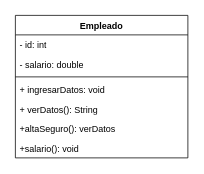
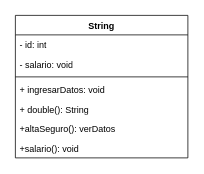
- <mxCell id="2" value="Empleado" style="swimlane;fontStyle=1;align=center;verticalAlign=top;childLayout=stackLayout;horizontal=1;startSize=26;horizontalStack=0;resizeParent=1;resizeParentMax=0;resizeLast=0;collapsible=1;marginBottom=0;whiteSpace=wrap;html=1;" vertex="1" parent="1"><mxGeometry x="20" y="20" width="230" height="190" as="geometry" /></mxCell>
+ <mxCell id="2" value="String" style="swimlane;fontStyle=1;align=center;verticalAlign=top;childLayout=stackLayout;horizontal=1;startSize=26;horizontalStack=0;resizeParent=1;resizeParentMax=0;resizeLast=0;collapsible=1;marginBottom=0;whiteSpace=wrap;html=1;" vertex="1" parent="1"><mxGeometry x="20" y="20" width="230" height="190" as="geometry" /></mxCell>
- <mxCell id="4" value="- salario: double" style="text;strokeColor=none;fillColor=none;align=left;verticalAlign=top;spacingLeft=4;spacingRight=4;overflow=hidden;rotatable=0;points=[[0,0.5],[1,0.5]];portConstraint=eastwest;whiteSpace=wrap;html=1;" vertex="1" parent="2"><mxGeometry y="52" width="230" height="26" as="geometry" /></mxCell>
+ <mxCell id="4" value="- salario: void" style="text;strokeColor=none;fillColor=none;align=left;verticalAlign=top;spacingLeft=4;spacingRight=4;overflow=hidden;rotatable=0;points=[[0,0.5],[1,0.5]];portConstraint=eastwest;whiteSpace=wrap;html=1;" vertex="1" parent="2"><mxGeometry y="52" width="230" height="26" as="geometry" /></mxCell>
- <mxCell id="7" value="+ verDatos(): String" style="text;strokeColor=none;fillColor=none;align=left;verticalAlign=top;spacingLeft=4;spacingRight=4;overflow=hidden;rotatable=0;points=[[0,0.5],[1,0.5]];portConstraint=eastwest;whiteSpace=wrap;html=1;" vertex="1" parent="2"><mxGeometry y="112" width="230" height="26" as="geometry" /></mxCell>
+ <mxCell id="7" value="+ double(): String" style="text;strokeColor=none;fillColor=none;align=left;verticalAlign=top;spacingLeft=4;spacingRight=4;overflow=hidden;rotatable=0;points=[[0,0.5],[1,0.5]];portConstraint=eastwest;whiteSpace=wrap;html=1;" vertex="1" parent="2"><mxGeometry y="112" width="230" height="26" as="geometry" /></mxCell>
